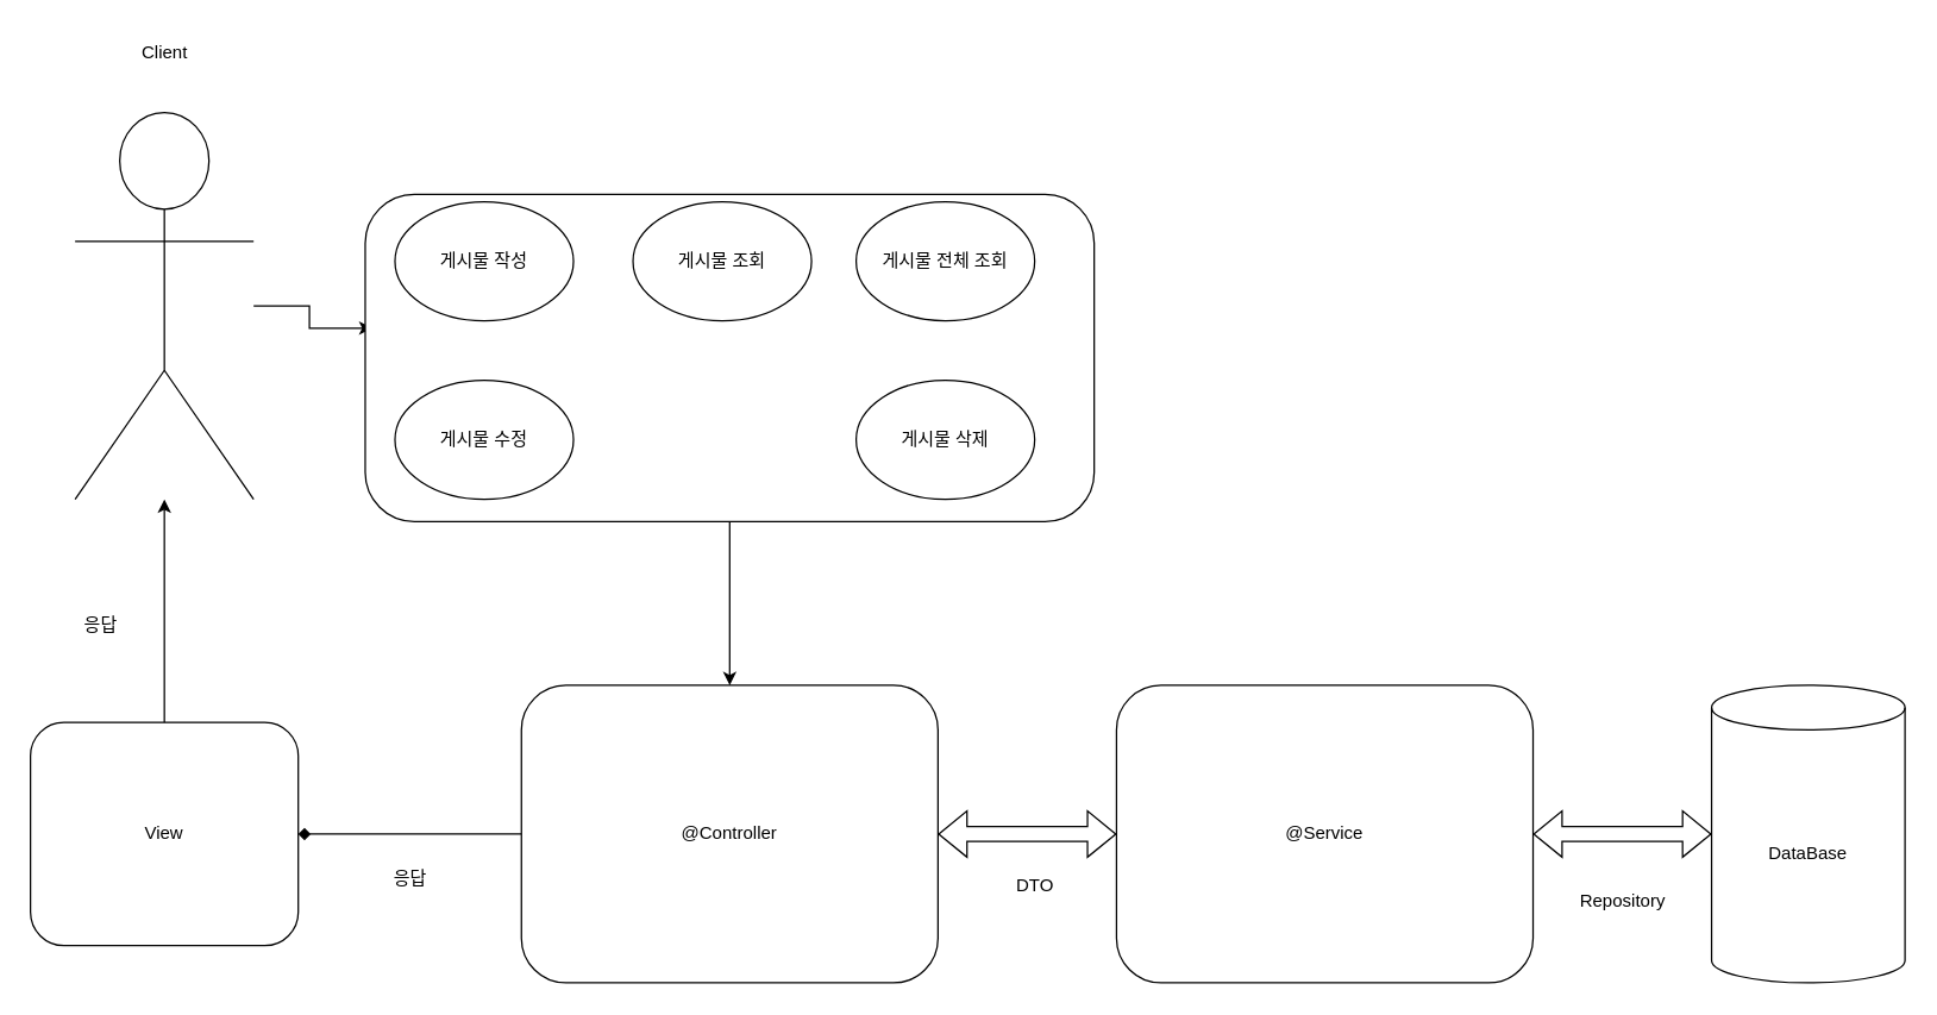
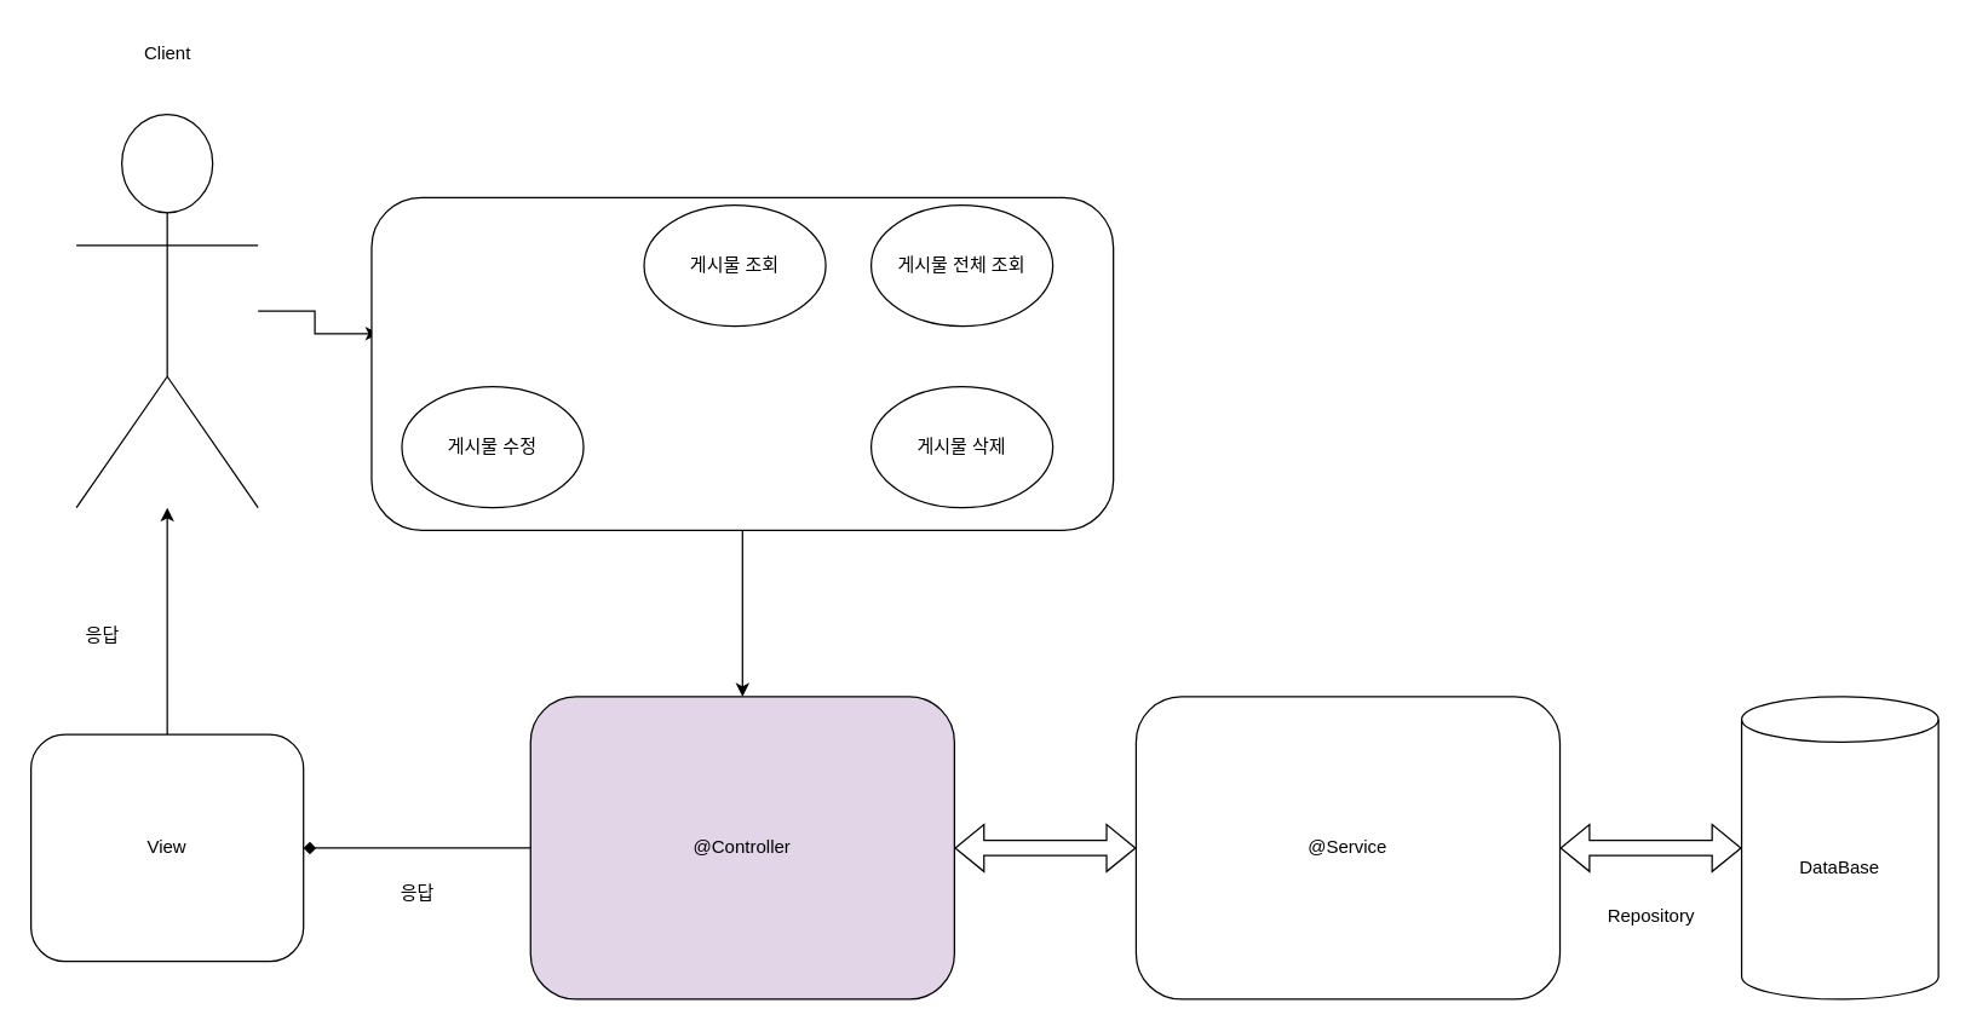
- <mxCell id="16" value="게시물 작성" style="ellipse;whiteSpace=wrap;html=1;" vertex="1" parent="1"><mxGeometry x="265" y="135" width="120" height="80" as="geometry" /></mxCell>
- <mxCell id="12" value="@Controller" style="rounded=1;whiteSpace=wrap;html=1;" vertex="1" parent="1"><mxGeometry x="350" y="460" width="280" height="200" as="geometry" /></mxCell>
+ <mxCell id="12" value="@Controller" style="rounded=1;whiteSpace=wrap;html=1;fillColor=#e1d5e7;" vertex="1" parent="1"><mxGeometry x="350" y="460" width="280" height="200" as="geometry" /></mxCell>
- <mxCell id="4" value="DTO" style="text;html=1;align=center;verticalAlign=middle;resizable=0;points=[];autosize=1;strokeColor=none;fillColor=none;" vertex="1" parent="1"><mxGeometry x="670" y="580" width="50" height="30" as="geometry" /></mxCell>
